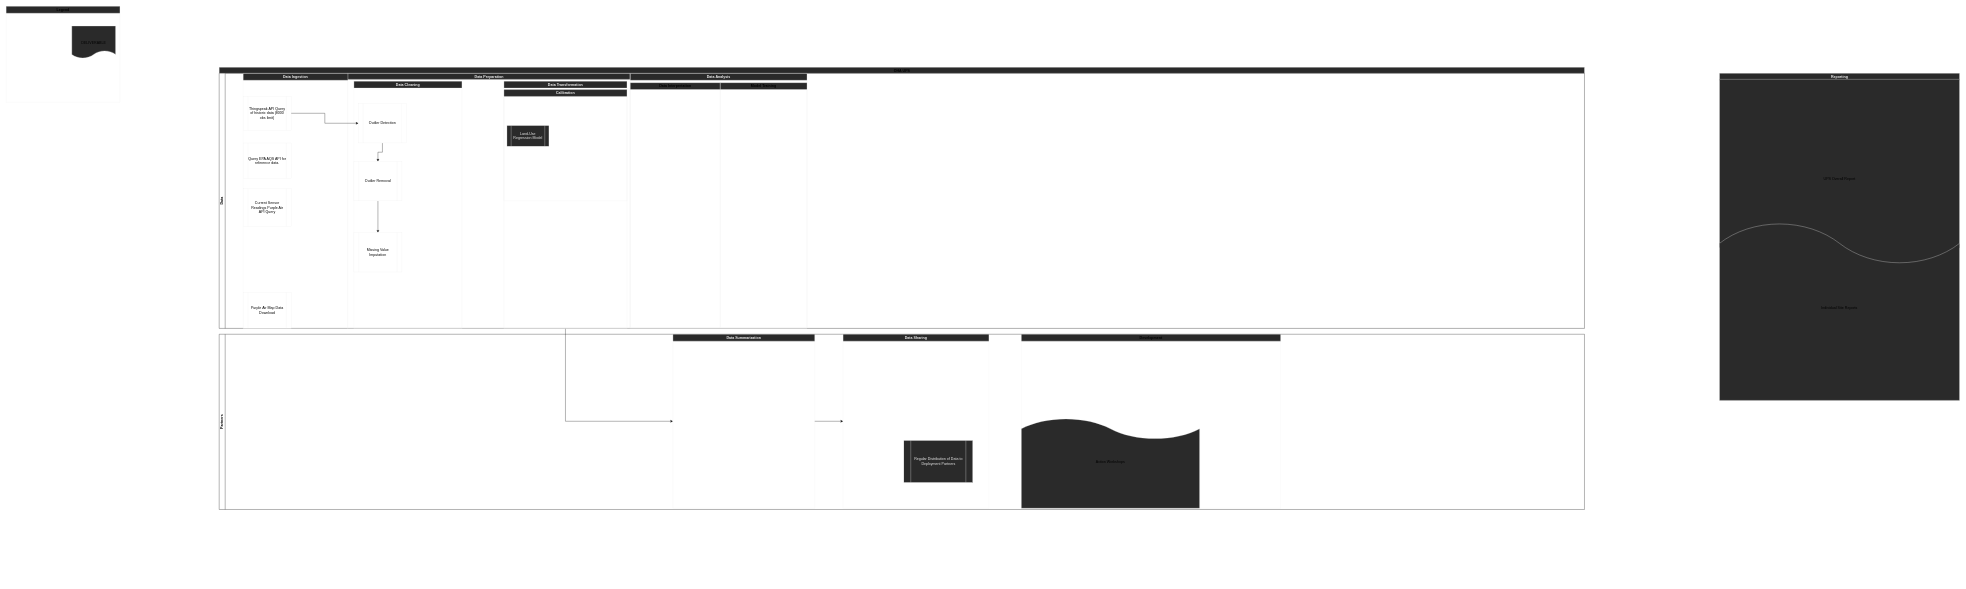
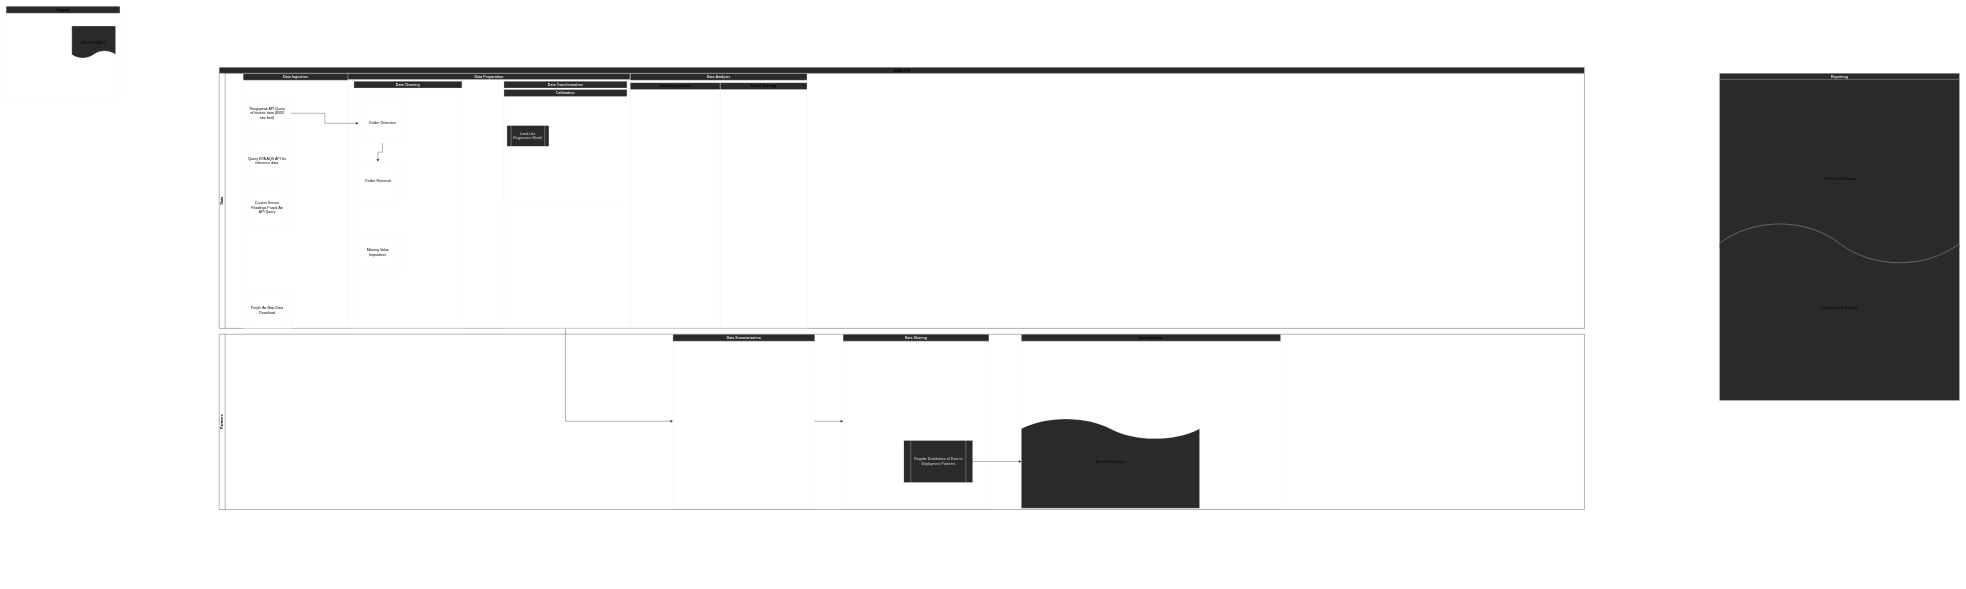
- <mxCell id="23" style="edgeStyle=orthogonalEdgeStyle;rounded=0;orthogonalLoop=1;jettySize=auto;html=1;entryX=0.5;entryY=0;entryDx=0;entryDy=0;exitX=0.5;exitY=1;exitDx=0;exitDy=0;" parent="22" source="27" target="24" edge="1"><mxGeometry relative="1" as="geometry"><mxPoint x="284.235" y="185.271" as="sourcePoint" /></mxGeometry></mxCell>
+ <mxCell id="17" style="edgeStyle=orthogonalEdgeStyle;rounded=0;orthogonalLoop=1;jettySize=auto;html=1;entryX=0;entryY=0.5;entryDx=0;entryDy=0;entryPerimeter=0;" parent="8" source="15" target="11" edge="1"><mxGeometry relative="1" as="geometry" /></mxCell>
